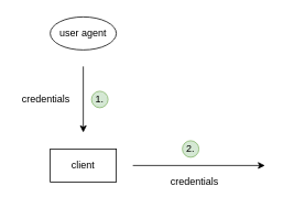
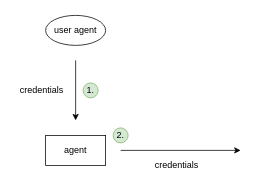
- <mxCell id="9" value="2." style="ellipse;whiteSpace=wrap;html=1;aspect=fixed;fillColor=#d5e8d4;strokeColor=#82b366;" vertex="1" parent="1"><mxGeometry x="220" y="170" width="20" height="20" as="geometry" /></mxCell>
+ <mxCell id="9" value="2." style="ellipse;whiteSpace=wrap;html=1;aspect=fixed;fillColor=#d5e8d4;strokeColor=#82b366;" vertex="1" parent="1"><mxGeometry x="150" y="170" width="20" height="20" as="geometry" /></mxCell>
- <mxCell id="3" value="client" style="rounded=0;whiteSpace=wrap;html=1;" parent="1" vertex="1"><mxGeometry x="60" y="180" width="80" height="40" as="geometry" /></mxCell>
+ <mxCell id="3" value="agent" style="rounded=0;whiteSpace=wrap;html=1;" parent="1" vertex="1"><mxGeometry x="60" y="180" width="80" height="40" as="geometry" /></mxCell>
